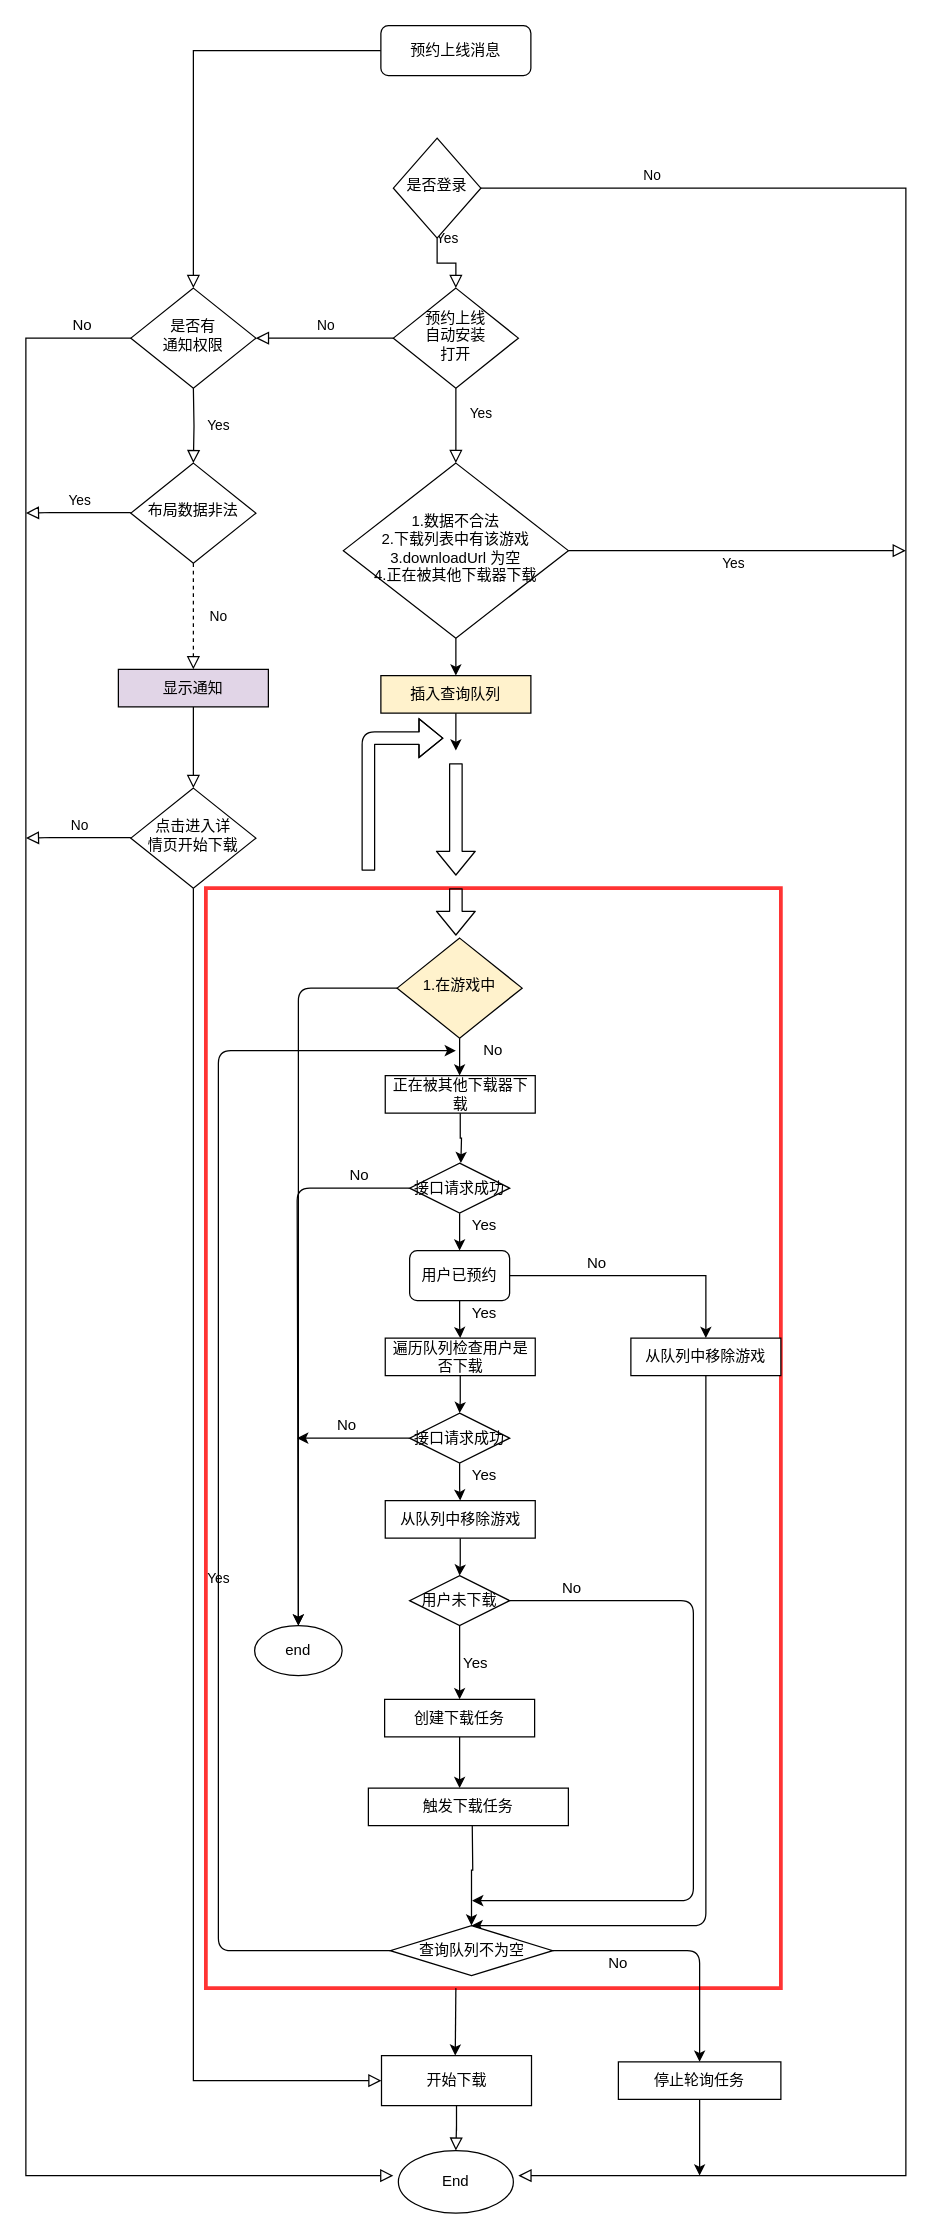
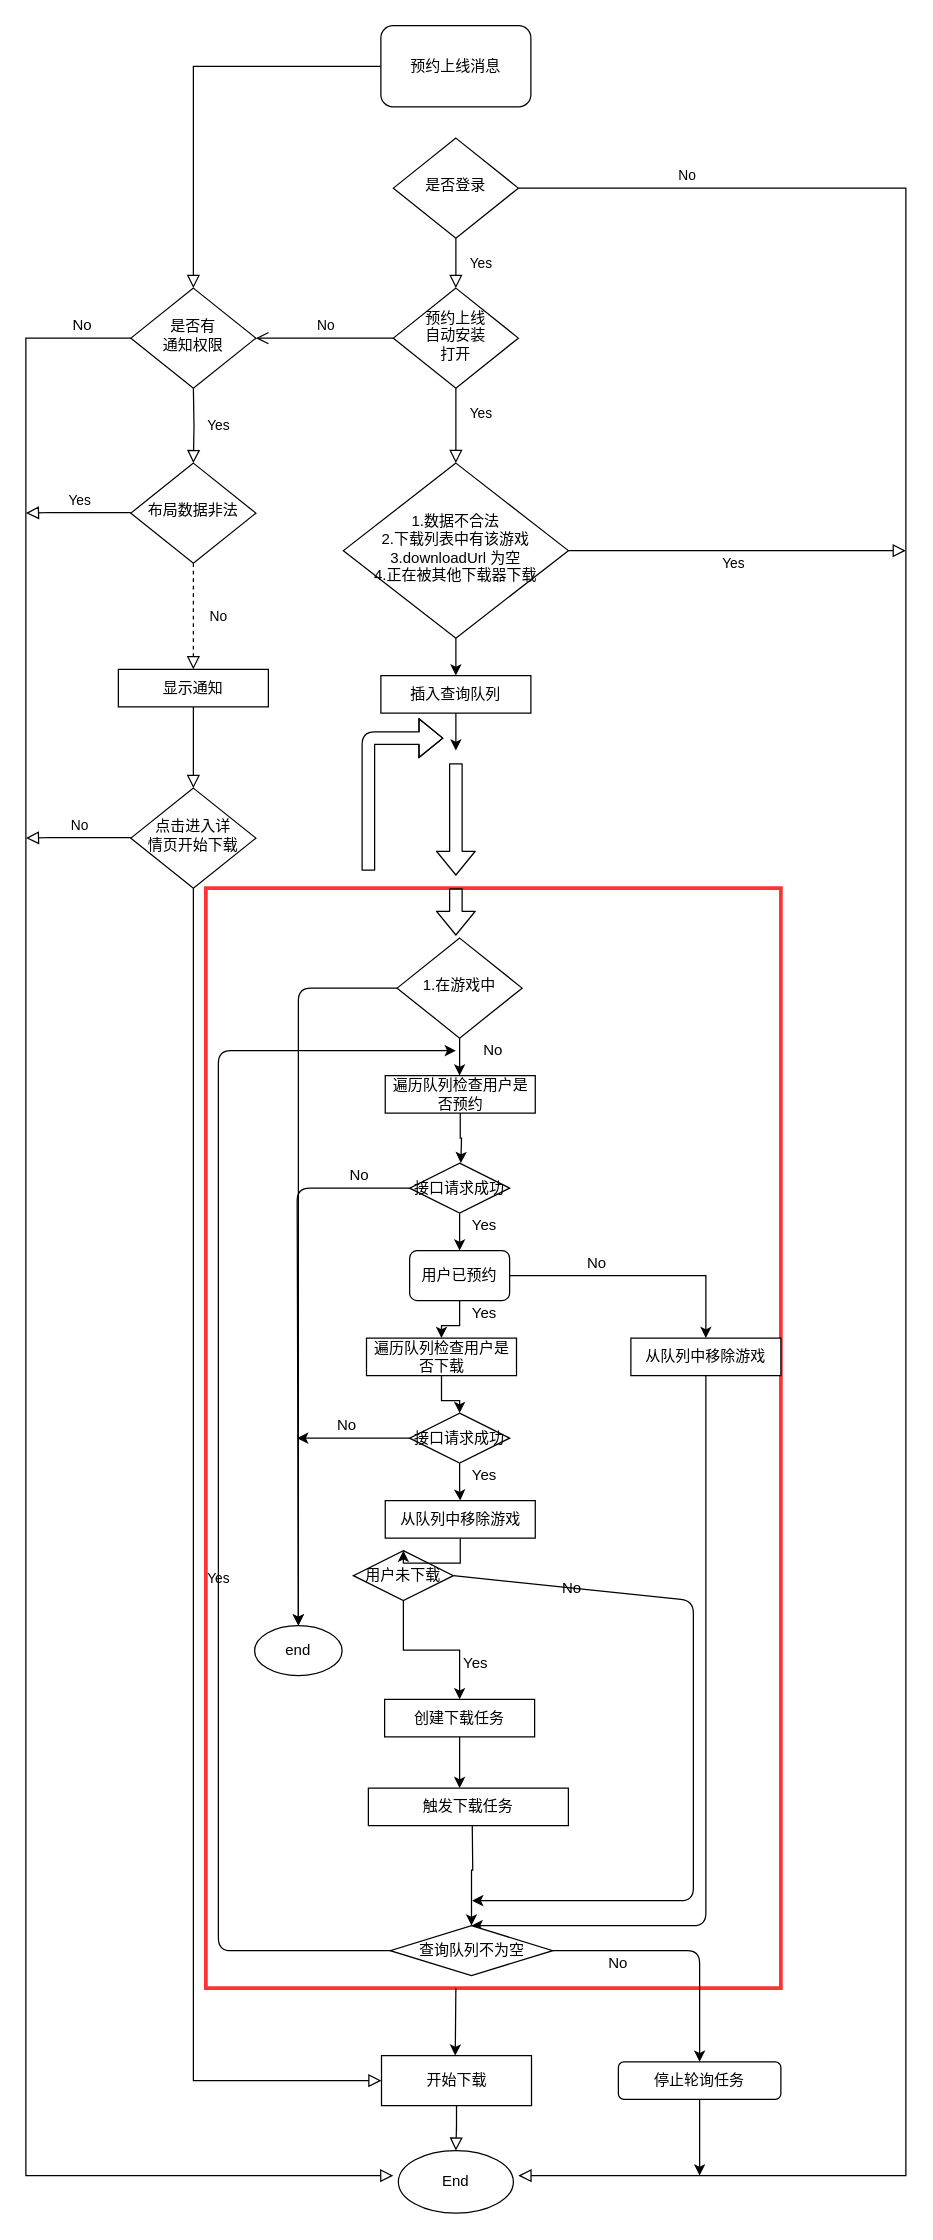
- <mxCell id="4" value="预约上线消息" style="rounded=1;whiteSpace=wrap;html=1;fontSize=12;glass=0;strokeWidth=1;shadow=0;" parent="1" vertex="1"><mxGeometry x="304" y="20" width="120" height="40" as="geometry" /></mxCell>
+ <mxCell id="4" value="预约上线消息" style="rounded=1;whiteSpace=wrap;html=1;fontSize=12;glass=0;strokeWidth=1;shadow=0;" parent="1" vertex="1"><mxGeometry x="304" y="20" width="120" height="65" as="geometry" /></mxCell>
- <mxCell id="7" value="是否登录" style="rhombus;whiteSpace=wrap;html=1;shadow=0;fontFamily=Helvetica;fontSize=12;align=center;strokeWidth=1;spacing=6;spacingTop=-4;" parent="1" vertex="1"><mxGeometry x="314" y="110" width="70" height="80" as="geometry" /></mxCell>
+ <mxCell id="7" value="是否登录" style="rhombus;whiteSpace=wrap;html=1;shadow=0;fontFamily=Helvetica;fontSize=12;align=center;strokeWidth=1;spacing=6;spacingTop=-4;" parent="1" vertex="1"><mxGeometry x="314" y="110" width="100" height="80" as="geometry" /></mxCell>
- <mxCell id="11" value="No" style="rounded=0;html=1;jettySize=auto;orthogonalLoop=1;fontSize=11;endArrow=block;endFill=0;endSize=8;strokeWidth=1;shadow=0;labelBackgroundColor=none;edgeStyle=orthogonalEdgeStyle;exitX=0;exitY=0.5;exitDx=0;exitDy=0;entryX=1;entryY=0.5;entryDx=0;entryDy=0;" parent="1" source="9" target="14" edge="1"><mxGeometry x="-0.024" y="-10" relative="1" as="geometry"><mxPoint as="offset" /><mxPoint x="273" y="330" as="sourcePoint" /><mxPoint x="260" y="270" as="targetPoint" /></mxGeometry></mxCell>
+ <mxCell id="11" value="No" style="rounded=0;html=1;jettySize=auto;orthogonalLoop=1;fontSize=11;endArrow=open;endFill=0;endSize=8;strokeWidth=1;shadow=0;labelBackgroundColor=none;edgeStyle=orthogonalEdgeStyle;exitX=0;exitY=0.5;exitDx=0;exitDy=0;entryX=1;entryY=0.5;entryDx=0;entryDy=0;" parent="1" source="9" target="14" edge="1"><mxGeometry x="-0.024" y="-10" relative="1" as="geometry"><mxPoint as="offset" /><mxPoint x="273" y="330" as="sourcePoint" /><mxPoint x="260" y="270" as="targetPoint" /></mxGeometry></mxCell>
- <mxCell id="19" value="显示通知" style="rounded=0;whiteSpace=wrap;html=1;fillColor=#e1d5e7;" parent="1" vertex="1"><mxGeometry x="94" y="535" width="120" height="30" as="geometry" /></mxCell>
+ <mxCell id="19" value="显示通知" style="rounded=0;whiteSpace=wrap;html=1;" parent="1" vertex="1"><mxGeometry x="94" y="535" width="120" height="30" as="geometry" /></mxCell>
- <mxCell id="32" value="插入查询队列" style="rounded=0;whiteSpace=wrap;html=1;fillColor=#fff2cc;" vertex="1" parent="1"><mxGeometry x="304" y="540" width="120" height="30" as="geometry" /></mxCell>
+ <mxCell id="32" value="插入查询队列" style="rounded=0;whiteSpace=wrap;html=1;" vertex="1" parent="1"><mxGeometry x="304" y="540" width="120" height="30" as="geometry" /></mxCell>
- <mxCell id="40" value="1.在游戏中" style="rhombus;whiteSpace=wrap;html=1;shadow=0;fontFamily=Helvetica;fontSize=12;align=center;strokeWidth=1;spacing=6;spacingTop=-4;fillColor=#fff2cc;" parent="1" vertex="1"><mxGeometry x="317" y="750" width="100" height="80" as="geometry" /></mxCell>
+ <mxCell id="40" value="1.在游戏中" style="rhombus;whiteSpace=wrap;html=1;shadow=0;fontFamily=Helvetica;fontSize=12;align=center;strokeWidth=1;spacing=6;spacingTop=-4;" parent="1" vertex="1"><mxGeometry x="317" y="750" width="100" height="80" as="geometry" /></mxCell>
- <mxCell id="48" value="正在被其他下载器下载" style="rounded=0;whiteSpace=wrap;html=1;" vertex="1" parent="46"><mxGeometry x="104.5" y="30" width="120" height="30" as="geometry" /></mxCell>
+ <mxCell id="48" value="遍历队列检查用户是否预约" style="rounded=0;whiteSpace=wrap;html=1;" vertex="1" parent="46"><mxGeometry x="104.5" y="30" width="120" height="30" as="geometry" /></mxCell>
- <mxCell id="49" value="遍历队列检查用户是否下载" style="rounded=0;whiteSpace=wrap;html=1;" vertex="1" parent="46"><mxGeometry x="104.5" y="240" width="120" height="30" as="geometry" /></mxCell>
+ <mxCell id="49" value="遍历队列检查用户是否下载" style="rounded=0;whiteSpace=wrap;html=1;" vertex="1" parent="46"><mxGeometry x="89.5" y="240" width="120" height="30" as="geometry" /></mxCell>
- <mxCell id="65" value="用户未下载" style="rhombus;whiteSpace=wrap;html=1;" vertex="1" parent="46"><mxGeometry x="124" y="430" width="80" height="40" as="geometry" /></mxCell>
+ <mxCell id="65" value="用户未下载" style="rhombus;whiteSpace=wrap;html=1;" vertex="1" parent="46"><mxGeometry x="79" y="410" width="80" height="40" as="geometry" /></mxCell>
- <mxCell id="38" value="停止轮询任务" style="rounded=0;whiteSpace=wrap;html=1;" vertex="1" parent="37"><mxGeometry width="130" height="30" as="geometry" /></mxCell>
+ <mxCell id="38" value="停止轮询任务" style="whiteSpace=wrap;html=1;rounded=1;" vertex="1" parent="37"><mxGeometry width="130" height="30" as="geometry" /></mxCell>
